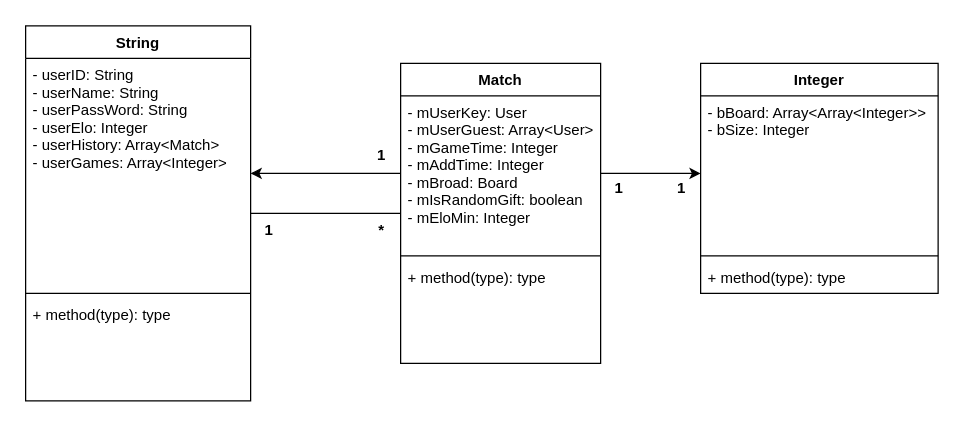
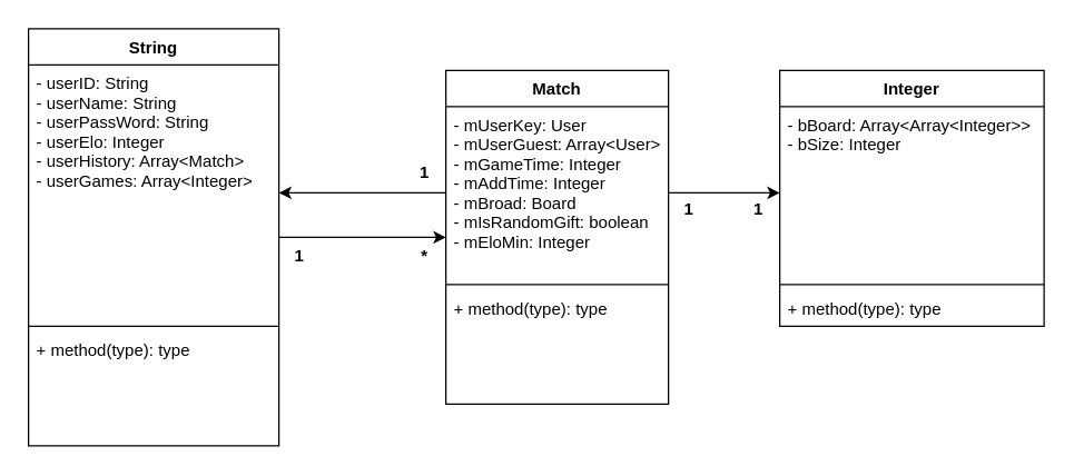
- <mxCell id="6" style="rounded=0;orthogonalLoop=1;jettySize=auto;html=1;endArrow=none;" edge="1" parent="1" source="2" target="8"><mxGeometry relative="1" as="geometry" /></mxCell>
+ <mxCell id="6" style="rounded=0;orthogonalLoop=1;jettySize=auto;html=1;" edge="1" parent="1" source="2" target="8"><mxGeometry relative="1" as="geometry" /></mxCell>
